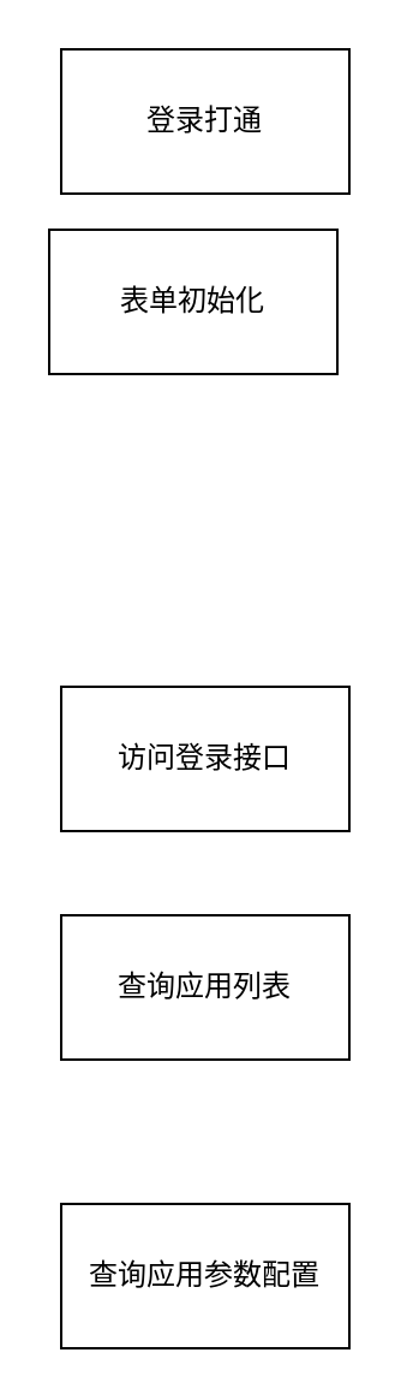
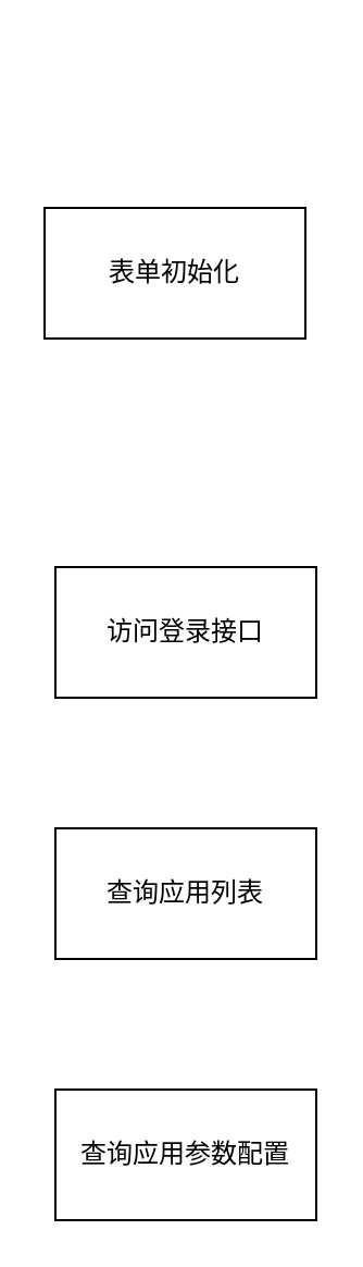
- <mxCell id="2" value="登录打通" style="rounded=0;whiteSpace=wrap;html=1;" vertex="1" parent="1"><mxGeometry width="120" height="60" as="geometry" x="25" y="20" /></mxCell>
- <mxCell id="3" value="访问登录接口" style="rounded=0;whiteSpace=wrap;html=1;" vertex="1" parent="1"><mxGeometry x="25" y="285" width="120" height="60" as="geometry" /></mxCell>
+ <mxCell id="3" value="访问登录接口" style="rounded=0;whiteSpace=wrap;html=1;" vertex="1" parent="1"><mxGeometry y="260" width="120" height="60" as="geometry" x="25" /></mxCell>
